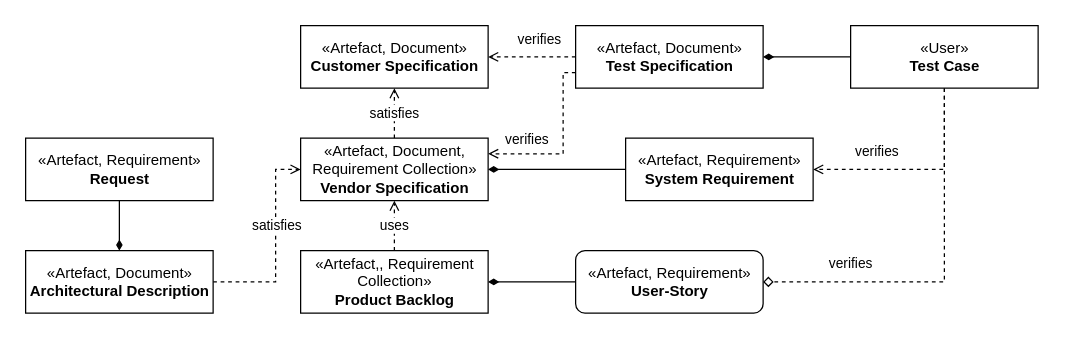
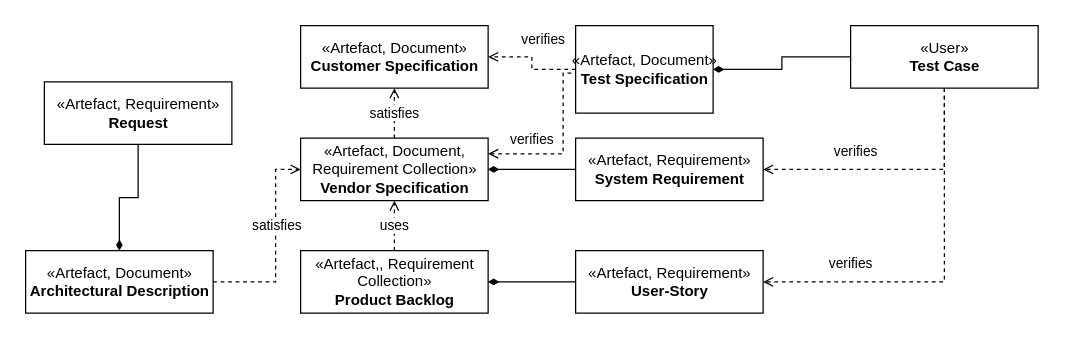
- <mxCell id="7" value="«Artefact, Document»&lt;br&gt;&lt;b&gt;Test Specification&lt;/b&gt;" style="html=1;" vertex="1" parent="1"><mxGeometry x="460" y="20" width="150" height="50" as="geometry" /></mxCell>
+ <mxCell id="7" value="«Artefact, Document»&lt;br&gt;&lt;b&gt;Test Specification&lt;/b&gt;" style="html=1;" vertex="1" parent="1"><mxGeometry x="460" y="20" width="110" height="70" as="geometry" /></mxCell>
- <mxCell id="14" value="«Artefact, Requirement»&lt;br&gt;&lt;b&gt;Request&lt;/b&gt;" style="html=1;" vertex="1" parent="1"><mxGeometry x="20" y="110" width="150" height="50" as="geometry" /></mxCell>
+ <mxCell id="14" value="«Artefact, Requirement»&lt;br&gt;&lt;b&gt;Request&lt;/b&gt;" style="html=1;" vertex="1" parent="1"><mxGeometry x="35" y="65" width="150" height="50" as="geometry" /></mxCell>
- <mxCell id="23" value="«Artefact, Requirement»&lt;br&gt;&lt;b&gt;System Requirement&lt;/b&gt;" style="html=1;" vertex="1" parent="1"><mxGeometry x="500" y="110" width="150" height="50" as="geometry" /></mxCell>
+ <mxCell id="23" value="«Artefact, Requirement»&lt;br&gt;&lt;b&gt;System Requirement&lt;/b&gt;" style="html=1;" vertex="1" parent="1"><mxGeometry x="460" y="110" width="150" height="50" as="geometry" /></mxCell>
- <mxCell id="25" value="«Artefact, Requirement»&lt;br&gt;&lt;b&gt;User-Story&lt;/b&gt;" style="html=1;rounded=1;" vertex="1" parent="1"><mxGeometry x="460" y="200" width="150" height="50" as="geometry" /></mxCell>
+ <mxCell id="25" value="«Artefact, Requirement»&lt;br&gt;&lt;b&gt;User-Story&lt;/b&gt;" style="html=1;" vertex="1" parent="1"><mxGeometry x="460" y="200" width="150" height="50" as="geometry" /></mxCell>
- <mxCell id="10" value="verifies" style="edgeStyle=orthogonalEdgeStyle;rounded=0;orthogonalLoop=1;jettySize=auto;html=1;entryX=1;entryY=0.5;entryDx=0;entryDy=0;dashed=1;endArrow=diamond;endFill=0;" edge="1" parent="1" source="12" target="25"><mxGeometry x="0.533" y="-15" relative="1" as="geometry"><Array as="points"><mxPoint x="755" y="225" /></Array><mxPoint as="offset" /></mxGeometry></mxCell>
+ <mxCell id="10" value="verifies" style="edgeStyle=orthogonalEdgeStyle;rounded=0;orthogonalLoop=1;jettySize=auto;html=1;entryX=1;entryY=0.5;entryDx=0;entryDy=0;dashed=1;endArrow=open;endFill=0;" edge="1" parent="1" source="12" target="25"><mxGeometry x="0.533" y="-15" relative="1" as="geometry"><Array as="points"><mxPoint x="755" y="225" /></Array><mxPoint as="offset" /></mxGeometry></mxCell>
